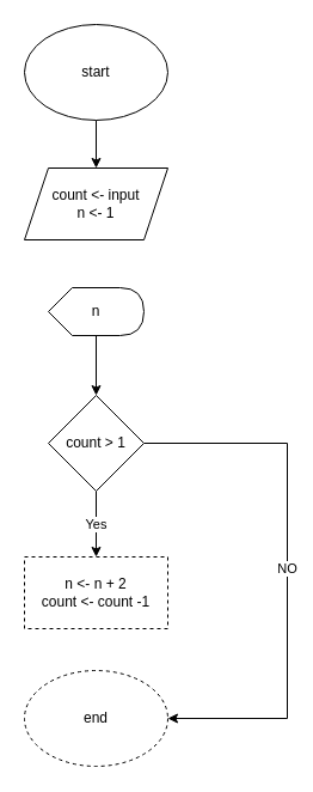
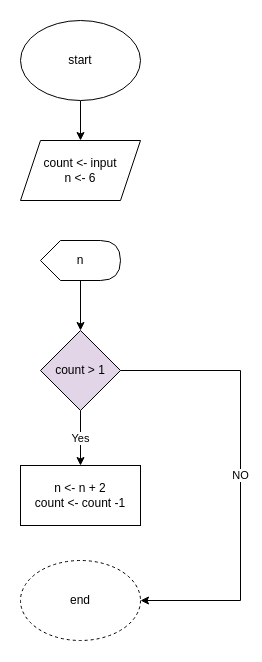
- <mxCell id="5" value="count &amp;lt;- input&lt;br&gt;n &amp;lt;- 1" style="shape=parallelogram;perimeter=parallelogramPerimeter;whiteSpace=wrap;html=1;fixedSize=1;" parent="1" vertex="1"><mxGeometry x="20" y="140" width="120" height="60" as="geometry" /></mxCell>
+ <mxCell id="5" value="count &amp;lt;- input&lt;br&gt;n &amp;lt;- 6" style="shape=parallelogram;perimeter=parallelogramPerimeter;whiteSpace=wrap;html=1;fixedSize=1;" parent="1" vertex="1"><mxGeometry x="20" y="140" width="120" height="60" as="geometry" /></mxCell>
- <mxCell id="8" value="count &amp;gt; 1" style="rhombus;whiteSpace=wrap;html=1;" parent="1" vertex="1"><mxGeometry x="40" y="330" width="80" height="80" as="geometry" /></mxCell>
+ <mxCell id="8" value="count &amp;gt; 1" style="rhombus;whiteSpace=wrap;html=1;fillColor=#e1d5e7;" parent="1" vertex="1"><mxGeometry x="40" y="330" width="80" height="80" as="geometry" /></mxCell>
- <mxCell id="9" value="n &amp;lt;- n + 2&lt;br&gt;count &amp;lt;- count -1" style="whiteSpace=wrap;html=1;dashed=1;" parent="1" vertex="1"><mxGeometry x="20" y="465" width="120" height="60" as="geometry" /></mxCell>
+ <mxCell id="9" value="n &amp;lt;- n + 2&lt;br&gt;count &amp;lt;- count -1" style="whiteSpace=wrap;html=1;" parent="1" vertex="1"><mxGeometry x="20" y="465" width="120" height="60" as="geometry" /></mxCell>
